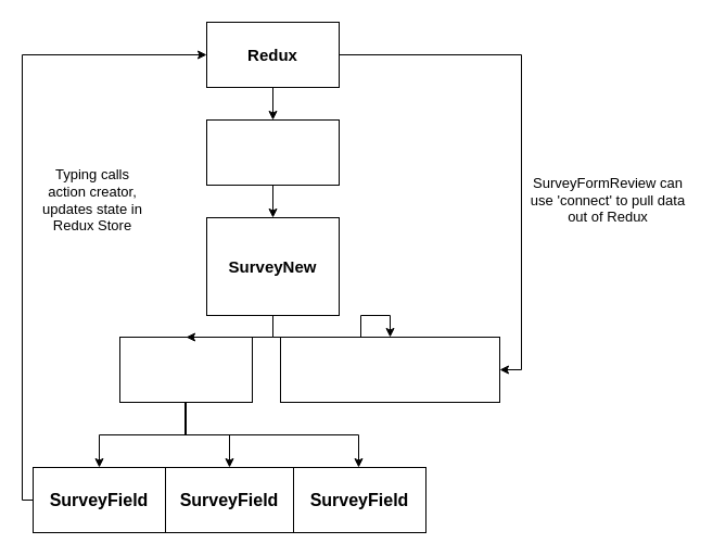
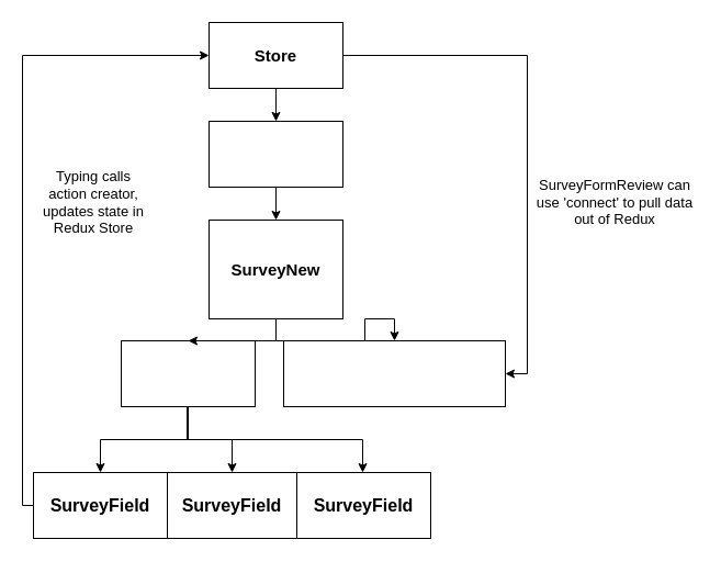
- <mxCell id="22" value="&lt;b style=&quot;font-size: 15px;&quot;&gt;Redux&lt;/b&gt;" style="text;strokeColor=none;align=center;fillColor=none;html=1;verticalAlign=middle;whiteSpace=wrap;rounded=0;fontSize=15;" vertex="1" parent="1"><mxGeometry x="190" y="35" width="122" height="30" as="geometry" /></mxCell>
+ <mxCell id="22" value="&lt;b style=&quot;font-size: 15px;&quot;&gt;Store&lt;/b&gt;" style="text;strokeColor=none;align=center;fillColor=none;html=1;verticalAlign=middle;whiteSpace=wrap;rounded=0;fontSize=15;" vertex="1" parent="1"><mxGeometry x="190" y="35" width="122" height="30" as="geometry" /></mxCell>
